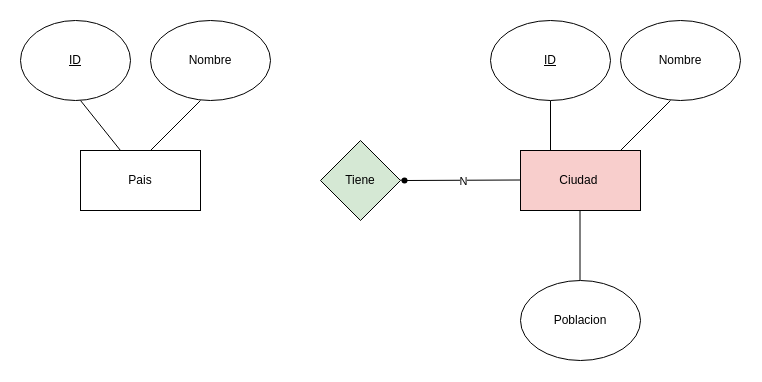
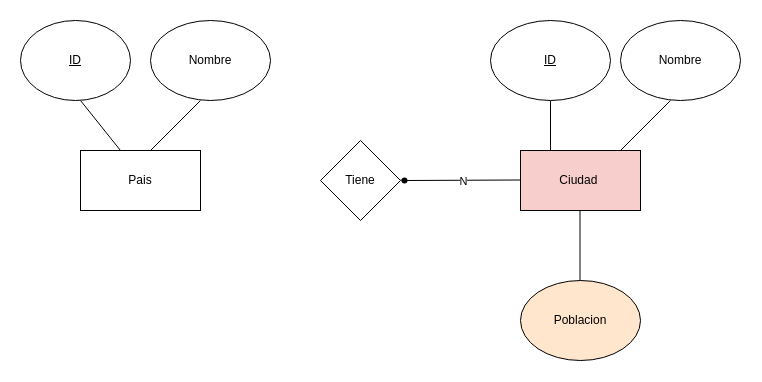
- <mxCell id="5" value="Tiene" style="rhombus;whiteSpace=wrap;html=1;fillColor=#d5e8d4;" parent="1" vertex="1"><mxGeometry x="320" y="140" width="80" height="80" as="geometry" /></mxCell>
+ <mxCell id="5" value="Tiene" style="rhombus;whiteSpace=wrap;html=1;" parent="1" vertex="1"><mxGeometry x="320" y="140" width="80" height="80" as="geometry" /></mxCell>
- <mxCell id="15" value="Poblacion" style="ellipse;whiteSpace=wrap;html=1;" parent="1" vertex="1"><mxGeometry x="520" y="280" width="120" height="80" as="geometry" /></mxCell>
+ <mxCell id="15" value="Poblacion" style="ellipse;whiteSpace=wrap;html=1;fillColor=#ffe6cc;" parent="1" vertex="1"><mxGeometry x="520" y="280" width="120" height="80" as="geometry" /></mxCell>
